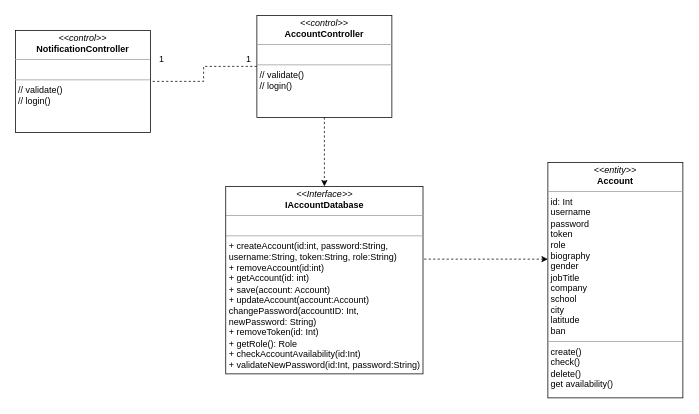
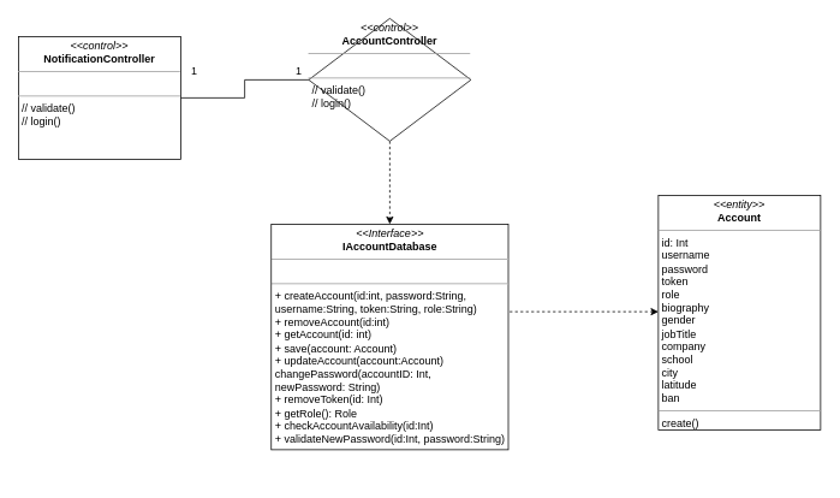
- <mxCell id="4" value="&lt;p style=&quot;margin: 0px ; margin-top: 4px ; text-align: center&quot;&gt;&lt;i&gt;&amp;lt;&amp;lt;control&amp;gt;&amp;gt;&lt;/i&gt;&lt;br&gt;&lt;b&gt;AccountController&lt;/b&gt;&lt;/p&gt;&lt;hr size=&quot;1&quot;&gt;&lt;p style=&quot;margin: 0px ; margin-left: 4px&quot;&gt;&lt;font style=&quot;font-size: 6px&quot;&gt;&lt;br&gt;&lt;/font&gt;&lt;/p&gt;&lt;hr size=&quot;1&quot;&gt;&lt;p style=&quot;margin: 0px ; margin-left: 4px&quot;&gt;// validate()&lt;/p&gt;&lt;p style=&quot;margin: 0px ; margin-left: 4px&quot;&gt;// login()&lt;/p&gt;" style="verticalAlign=top;align=left;overflow=fill;fontSize=12;fontFamily=Helvetica;html=1;fillColor=#ffffff;" parent="1" vertex="1"><mxGeometry x="342" y="20" width="180" height="136" as="geometry" /></mxCell>
+ <mxCell id="4" value="&lt;p style=&quot;margin: 0px ; margin-top: 4px ; text-align: center&quot;&gt;&lt;i&gt;&amp;lt;&amp;lt;control&amp;gt;&amp;gt;&lt;/i&gt;&lt;br&gt;&lt;b&gt;AccountController&lt;/b&gt;&lt;/p&gt;&lt;hr size=&quot;1&quot;&gt;&lt;p style=&quot;margin: 0px ; margin-left: 4px&quot;&gt;&lt;font style=&quot;font-size: 6px&quot;&gt;&lt;br&gt;&lt;/font&gt;&lt;/p&gt;&lt;hr size=&quot;1&quot;&gt;&lt;p style=&quot;margin: 0px ; margin-left: 4px&quot;&gt;// validate()&lt;/p&gt;&lt;p style=&quot;margin: 0px ; margin-left: 4px&quot;&gt;// login()&lt;/p&gt;" style="rhombus;verticalAlign=top;align=left;overflow=fill;fontSize=12;fontFamily=Helvetica;html=1;fillColor=#ffffff;" parent="1" vertex="1"><mxGeometry x="342" y="20" width="180" height="136" as="geometry" /></mxCell>
- <mxCell id="2" value="" style="edgeStyle=orthogonalEdgeStyle;rounded=0;orthogonalLoop=1;jettySize=auto;html=1;endArrow=none;endFill=0;dashed=1;" parent="1" source="4" target="6" edge="1"><mxGeometry relative="1" as="geometry"><mxPoint x="262" y="88" as="targetPoint" /></mxGeometry></mxCell>
+ <mxCell id="2" value="" style="edgeStyle=orthogonalEdgeStyle;rounded=0;orthogonalLoop=1;jettySize=auto;html=1;endArrow=none;endFill=0;" parent="1" source="4" target="6" edge="1"><mxGeometry relative="1" as="geometry"><mxPoint x="262" y="88" as="targetPoint" /></mxGeometry></mxCell>
- <mxCell id="5" value="&lt;p style=&quot;margin: 0px ; margin-top: 4px ; text-align: center&quot;&gt;&lt;i&gt;&amp;lt;&amp;lt;entity&amp;gt;&amp;gt;&lt;/i&gt;&lt;br&gt;&lt;b&gt;Account&lt;/b&gt;&lt;/p&gt;&lt;hr size=&quot;1&quot;&gt;&lt;p style=&quot;margin: 0px ; margin-left: 4px&quot;&gt;&lt;font style=&quot;font-size: 12px&quot;&gt;id: Int&lt;/font&gt;&lt;/p&gt;&lt;p style=&quot;margin: 0px ; margin-left: 4px&quot;&gt;&lt;font style=&quot;font-size: 12px&quot;&gt;username&lt;/font&gt;&lt;/p&gt;&lt;p style=&quot;margin: 0px ; margin-left: 4px&quot;&gt;&lt;font style=&quot;font-size: 12px&quot;&gt;password&lt;/font&gt;&lt;/p&gt;&lt;p style=&quot;margin: 0px ; margin-left: 4px&quot;&gt;&lt;font style=&quot;font-size: 12px&quot;&gt;token&lt;/font&gt;&lt;/p&gt;&lt;p style=&quot;margin: 0px ; margin-left: 4px&quot;&gt;&lt;font style=&quot;font-size: 12px&quot;&gt;role&lt;/font&gt;&lt;/p&gt;&lt;p style=&quot;margin: 0px ; margin-left: 4px&quot;&gt;&lt;font style=&quot;font-size: 12px&quot;&gt;biography&lt;/font&gt;&lt;/p&gt;&lt;p style=&quot;margin: 0px ; margin-left: 4px&quot;&gt;&lt;font style=&quot;font-size: 12px&quot;&gt;gender&lt;/font&gt;&lt;/p&gt;&lt;p style=&quot;margin: 0px ; margin-left: 4px&quot;&gt;&lt;font style=&quot;font-size: 12px&quot;&gt;jobTitle&lt;/font&gt;&lt;/p&gt;&lt;p style=&quot;margin: 0px ; margin-left: 4px&quot;&gt;&lt;font style=&quot;font-size: 12px&quot;&gt;company&lt;/font&gt;&lt;/p&gt;&lt;p style=&quot;margin: 0px ; margin-left: 4px&quot;&gt;&lt;font style=&quot;font-size: 12px&quot;&gt;school&lt;/font&gt;&lt;/p&gt;&lt;p style=&quot;margin: 0px ; margin-left: 4px&quot;&gt;&lt;font style=&quot;font-size: 12px&quot;&gt;city&lt;/font&gt;&lt;/p&gt;&lt;p style=&quot;margin: 0px ; margin-left: 4px&quot;&gt;&lt;font style=&quot;font-size: 12px&quot;&gt;latitude&lt;/font&gt;&lt;/p&gt;&lt;p style=&quot;margin: 0px ; margin-left: 4px&quot;&gt;&lt;font style=&quot;font-size: 12px&quot;&gt;ban&lt;/font&gt;&lt;/p&gt;&lt;hr size=&quot;1&quot;&gt;&lt;p style=&quot;margin: 0px ; margin-left: 4px&quot;&gt;create()&lt;/p&gt;&lt;p style=&quot;margin: 0px ; margin-left: 4px&quot;&gt;check()&lt;/p&gt;&lt;p style=&quot;margin: 0px ; margin-left: 4px&quot;&gt;delete()&lt;/p&gt;&lt;p style=&quot;margin: 0px ; margin-left: 4px&quot;&gt;get availability()&lt;/p&gt;" style="verticalAlign=top;align=left;overflow=fill;fontSize=12;fontFamily=Helvetica;html=1;fillColor=#ffffff;" parent="1" vertex="1"><mxGeometry x="730" y="216" width="180" height="314" as="geometry" /></mxCell>
+ <mxCell id="5" value="&lt;p style=&quot;margin: 0px ; margin-top: 4px ; text-align: center&quot;&gt;&lt;i&gt;&amp;lt;&amp;lt;entity&amp;gt;&amp;gt;&lt;/i&gt;&lt;br&gt;&lt;b&gt;Account&lt;/b&gt;&lt;/p&gt;&lt;hr size=&quot;1&quot;&gt;&lt;p style=&quot;margin: 0px ; margin-left: 4px&quot;&gt;&lt;font style=&quot;font-size: 12px&quot;&gt;id: Int&lt;/font&gt;&lt;/p&gt;&lt;p style=&quot;margin: 0px ; margin-left: 4px&quot;&gt;&lt;font style=&quot;font-size: 12px&quot;&gt;username&lt;/font&gt;&lt;/p&gt;&lt;p style=&quot;margin: 0px ; margin-left: 4px&quot;&gt;&lt;font style=&quot;font-size: 12px&quot;&gt;password&lt;/font&gt;&lt;/p&gt;&lt;p style=&quot;margin: 0px ; margin-left: 4px&quot;&gt;&lt;font style=&quot;font-size: 12px&quot;&gt;token&lt;/font&gt;&lt;/p&gt;&lt;p style=&quot;margin: 0px ; margin-left: 4px&quot;&gt;&lt;font style=&quot;font-size: 12px&quot;&gt;role&lt;/font&gt;&lt;/p&gt;&lt;p style=&quot;margin: 0px ; margin-left: 4px&quot;&gt;&lt;font style=&quot;font-size: 12px&quot;&gt;biography&lt;/font&gt;&lt;/p&gt;&lt;p style=&quot;margin: 0px ; margin-left: 4px&quot;&gt;&lt;font style=&quot;font-size: 12px&quot;&gt;gender&lt;/font&gt;&lt;/p&gt;&lt;p style=&quot;margin: 0px ; margin-left: 4px&quot;&gt;&lt;font style=&quot;font-size: 12px&quot;&gt;jobTitle&lt;/font&gt;&lt;/p&gt;&lt;p style=&quot;margin: 0px ; margin-left: 4px&quot;&gt;&lt;font style=&quot;font-size: 12px&quot;&gt;company&lt;/font&gt;&lt;/p&gt;&lt;p style=&quot;margin: 0px ; margin-left: 4px&quot;&gt;&lt;font style=&quot;font-size: 12px&quot;&gt;school&lt;/font&gt;&lt;/p&gt;&lt;p style=&quot;margin: 0px ; margin-left: 4px&quot;&gt;&lt;font style=&quot;font-size: 12px&quot;&gt;city&lt;/font&gt;&lt;/p&gt;&lt;p style=&quot;margin: 0px ; margin-left: 4px&quot;&gt;&lt;font style=&quot;font-size: 12px&quot;&gt;latitude&lt;/font&gt;&lt;/p&gt;&lt;p style=&quot;margin: 0px ; margin-left: 4px&quot;&gt;&lt;font style=&quot;font-size: 12px&quot;&gt;ban&lt;/font&gt;&lt;/p&gt;&lt;hr size=&quot;1&quot;&gt;&lt;p style=&quot;margin: 0px ; margin-left: 4px&quot;&gt;create()&lt;/p&gt;&lt;p style=&quot;margin: 0px ; margin-left: 4px&quot;&gt;check()&lt;/p&gt;&lt;p style=&quot;margin: 0px ; margin-left: 4px&quot;&gt;delete()&lt;/p&gt;&lt;p style=&quot;margin: 0px ; margin-left: 4px&quot;&gt;get availability()&lt;/p&gt;" style="verticalAlign=top;align=left;overflow=fill;fontSize=12;fontFamily=Helvetica;html=1;fillColor=#ffffff;" parent="1" vertex="1"><mxGeometry x="730" y="216" width="180" height="260" as="geometry" /></mxCell>
